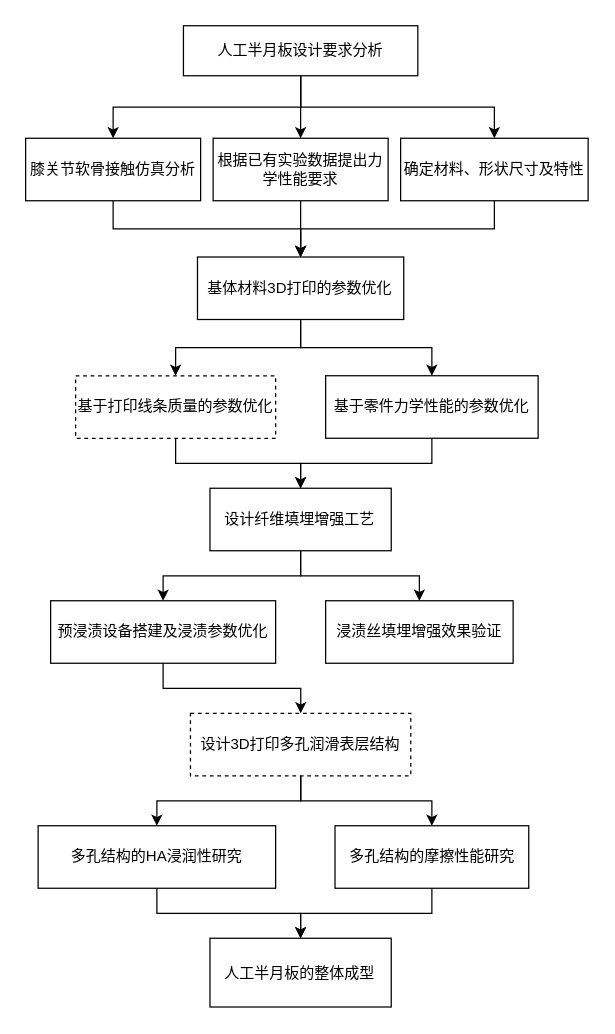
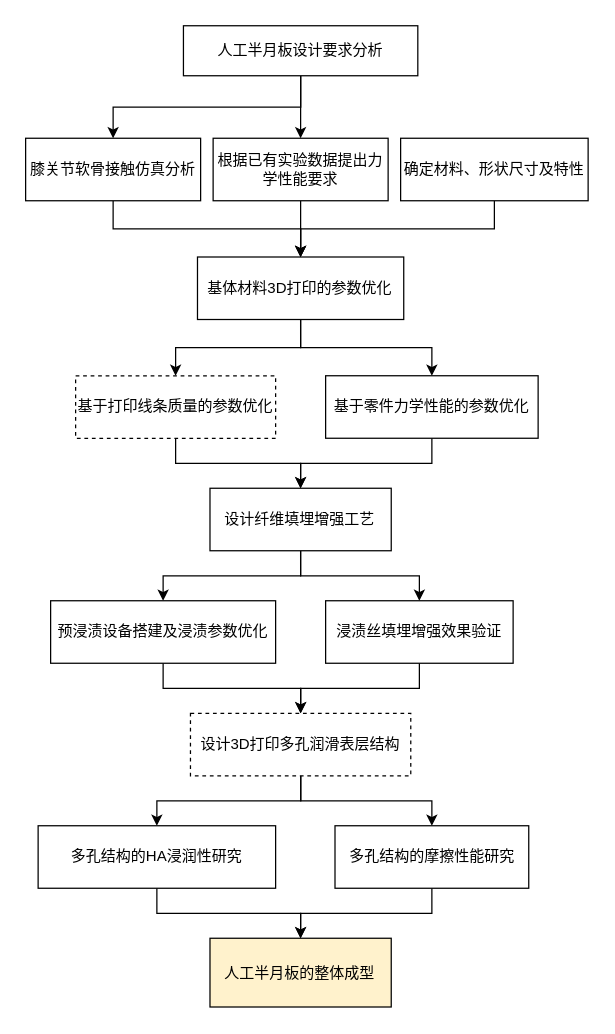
- <mxCell id="4" style="edgeStyle=orthogonalEdgeStyle;rounded=0;orthogonalLoop=1;jettySize=auto;html=1;exitX=0.5;exitY=1;exitDx=0;exitDy=0;entryX=0.5;entryY=0;entryDx=0;entryDy=0;" edge="1" parent="1" source="5" target="11"><mxGeometry relative="1" as="geometry"><mxPoint x="390" y="110" as="targetPoint" /></mxGeometry></mxCell>
+ <mxCell id="24" style="edgeStyle=orthogonalEdgeStyle;rounded=0;orthogonalLoop=1;jettySize=auto;html=1;exitX=0.5;exitY=1;exitDx=0;exitDy=0;entryX=0.5;entryY=0;entryDx=0;entryDy=0;" edge="1" parent="1" source="25" target="28"><mxGeometry relative="1" as="geometry" /></mxCell>
- <mxCell id="33" value="人工半月板的整体成型" style="whiteSpace=wrap;html=1;fillColor=#FFFFFF;rounded=0;" vertex="1" parent="1"><mxGeometry x="167.49" y="750" width="145" height="55" as="geometry" /></mxCell>
+ <mxCell id="33" value="人工半月板的整体成型" style="whiteSpace=wrap;html=1;fillColor=#fff2cc;rounded=0;" vertex="1" parent="1"><mxGeometry x="167.49" y="750" width="145" height="55" as="geometry" /></mxCell>
